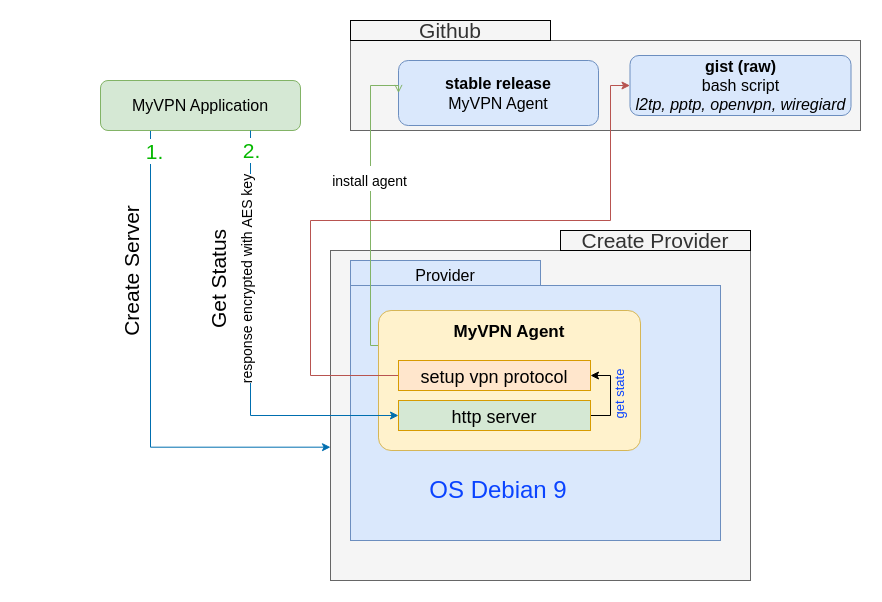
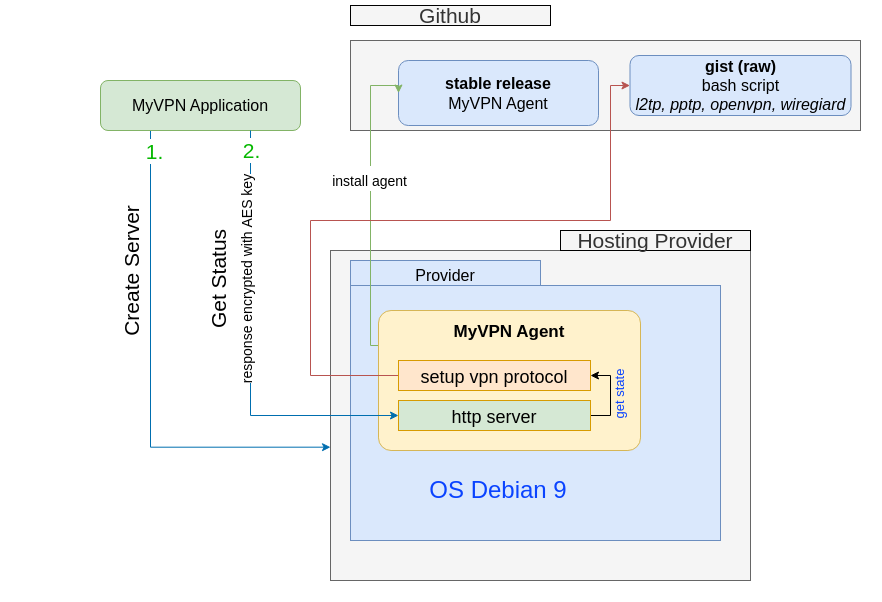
- <mxCell id="9" value="Github" style="text;html=1;align=center;verticalAlign=middle;whiteSpace=wrap;rounded=0;fillColor=#f5f5f5;fontSize=21;strokeColor=#000000;fontColor=#333333;" vertex="1" parent="1"><mxGeometry x="350" y="20" width="200" height="20" as="geometry" /></mxCell>
+ <mxCell id="9" value="Github" style="text;html=1;align=center;verticalAlign=middle;whiteSpace=wrap;rounded=0;fillColor=#f5f5f5;fontSize=21;strokeColor=#000000;fontColor=#333333;" vertex="1" parent="1"><mxGeometry x="350" y="5" width="200" height="20" as="geometry" /></mxCell>
- <mxCell id="14" style="edgeStyle=orthogonalEdgeStyle;rounded=0;orthogonalLoop=1;jettySize=auto;html=1;exitX=0;exitY=0.25;exitDx=0;exitDy=0;entryX=0;entryY=0.5;entryDx=0;entryDy=0;fontSize=21;fillColor=#d5e8d4;strokeColor=#82b366;endArrow=open;" edge="1" parent="1" source="16" target="10"><mxGeometry relative="1" as="geometry"><Array as="points"><mxPoint x="370" y="345" /><mxPoint x="370" y="85" /></Array></mxGeometry></mxCell>
+ <mxCell id="14" style="edgeStyle=orthogonalEdgeStyle;rounded=0;orthogonalLoop=1;jettySize=auto;html=1;exitX=0;exitY=0.25;exitDx=0;exitDy=0;entryX=0;entryY=0.5;entryDx=0;entryDy=0;fontSize=21;fillColor=#d5e8d4;strokeColor=#82b366;" edge="1" parent="1" source="16" target="10"><mxGeometry relative="1" as="geometry"><Array as="points"><mxPoint x="370" y="345" /><mxPoint x="370" y="85" /></Array></mxGeometry></mxCell>
- <mxCell id="7" value="Create Provider" style="text;html=1;align=center;verticalAlign=middle;whiteSpace=wrap;rounded=0;fillColor=#f5f5f5;fontSize=21;strokeColor=#000000;fontColor=#333333;" vertex="1" parent="1"><mxGeometry x="560" y="230" width="190" height="20" as="geometry" /></mxCell>
+ <mxCell id="7" value="Hosting Provider" style="text;html=1;align=center;verticalAlign=middle;whiteSpace=wrap;rounded=0;fillColor=#f5f5f5;fontSize=21;strokeColor=#000000;fontColor=#333333;" vertex="1" parent="1"><mxGeometry x="560" y="230" width="190" height="20" as="geometry" /></mxCell>
